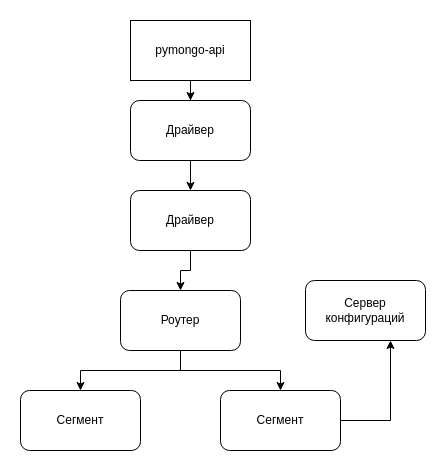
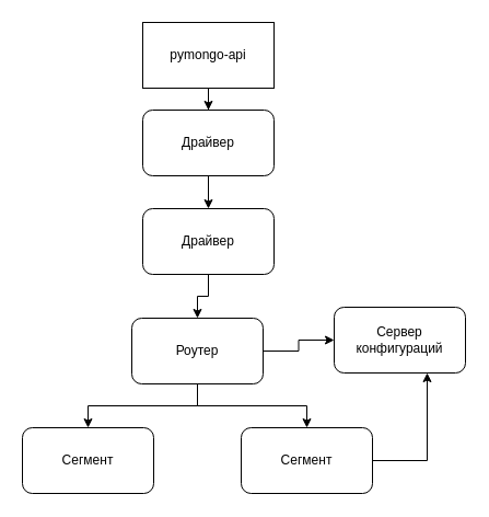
+ <mxCell id="10" value="" style="edgeStyle=orthogonalEdgeStyle;rounded=0;orthogonalLoop=1;jettySize=auto;html=1;" edge="1" parent="1" source="11" target="15"><mxGeometry relative="1" as="geometry" /></mxCell>
